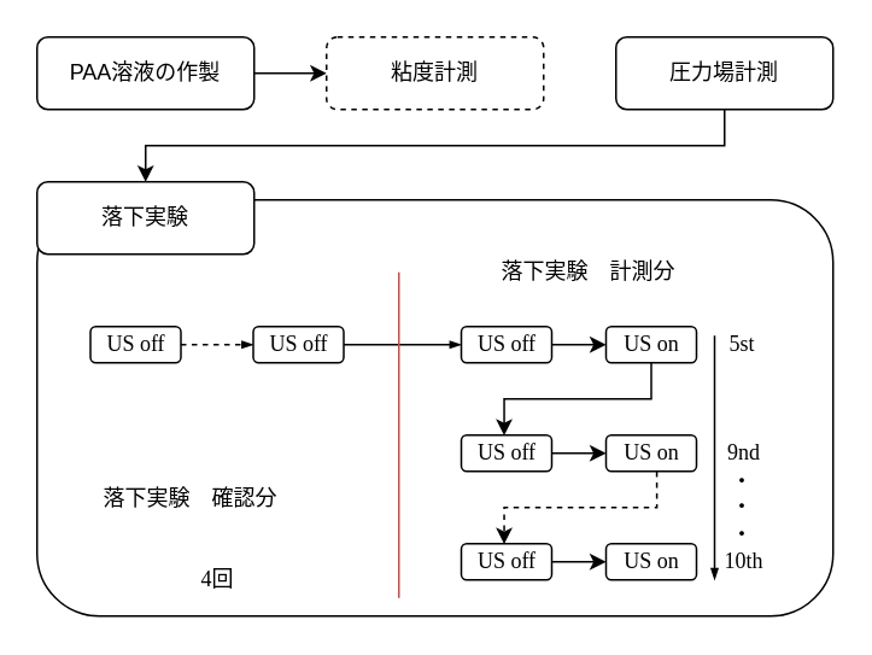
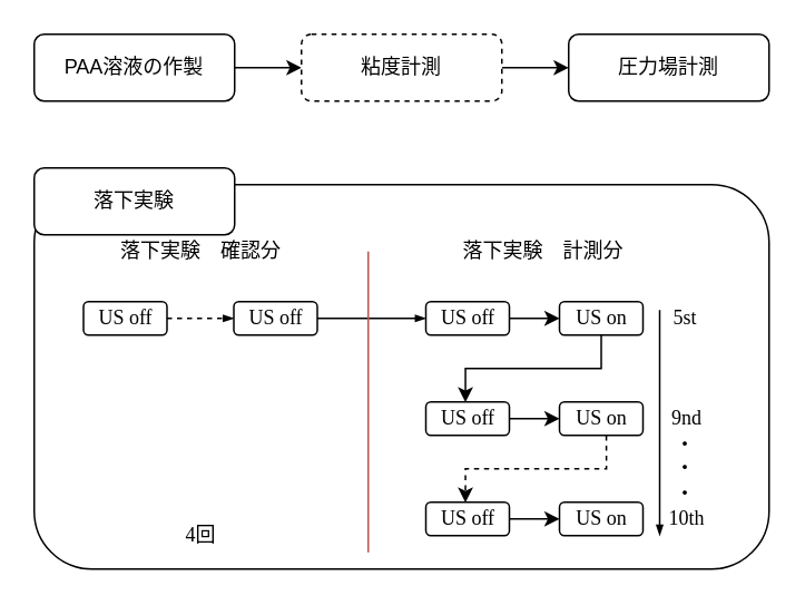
+ <mxCell id="4" value="" style="edgeStyle=orthogonalEdgeStyle;rounded=0;orthogonalLoop=1;jettySize=auto;html=1;" parent="1" source="5" target="7" edge="1"><mxGeometry relative="1" as="geometry" /></mxCell>
- <mxCell id="6" style="edgeStyle=orthogonalEdgeStyle;rounded=0;orthogonalLoop=1;jettySize=auto;html=1;entryX=0.5;entryY=0;entryDx=0;entryDy=0;" parent="1" source="7" target="9" edge="1"><mxGeometry relative="1" as="geometry"><Array as="points"><mxPoint x="400" y="80" /><mxPoint x="80" y="80" /></Array></mxGeometry></mxCell>
- <mxCell id="32" value="落下実験　確認分" style="text;html=1;strokeColor=none;fillColor=none;align=center;verticalAlign=middle;whiteSpace=wrap;rounded=0;fontFamily=Times New Roman;" parent="1" vertex="1"><mxGeometry x="44.5" y="265" width="120" height="20" as="geometry" /></mxCell>
+ <mxCell id="32" value="落下実験　確認分" style="text;html=1;strokeColor=none;fillColor=none;align=center;verticalAlign=middle;whiteSpace=wrap;rounded=0;fontFamily=Times New Roman;" parent="1" vertex="1"><mxGeometry x="59.5" y="140" width="120" height="20" as="geometry" /></mxCell>
